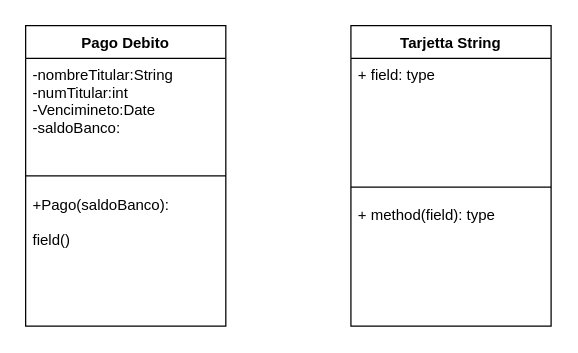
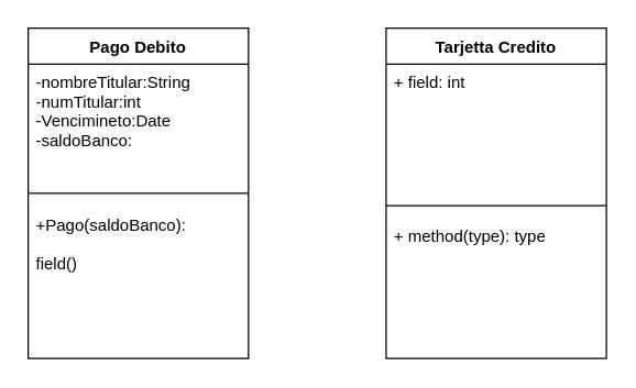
- <mxCell id="6" value="Tarjetta String" style="swimlane;fontStyle=1;align=center;verticalAlign=top;childLayout=stackLayout;horizontal=1;startSize=26;horizontalStack=0;resizeParent=1;resizeParentMax=0;resizeLast=0;collapsible=1;marginBottom=0;" vertex="1" parent="1"><mxGeometry x="280" y="20" width="160" height="240" as="geometry" /></mxCell>
+ <mxCell id="6" value="Tarjetta Credito" style="swimlane;fontStyle=1;align=center;verticalAlign=top;childLayout=stackLayout;horizontal=1;startSize=26;horizontalStack=0;resizeParent=1;resizeParentMax=0;resizeLast=0;collapsible=1;marginBottom=0;" vertex="1" parent="1"><mxGeometry x="280" y="20" width="160" height="240" as="geometry" /></mxCell>
- <mxCell id="7" value="+ field: type" style="text;strokeColor=none;fillColor=none;align=left;verticalAlign=top;spacingLeft=4;spacingRight=4;overflow=hidden;rotatable=0;points=[[0,0.5],[1,0.5]];portConstraint=eastwest;" vertex="1" parent="6"><mxGeometry y="26" width="160" height="94" as="geometry" /></mxCell>
+ <mxCell id="7" value="+ field: int" style="text;strokeColor=none;fillColor=none;align=left;verticalAlign=top;spacingLeft=4;spacingRight=4;overflow=hidden;rotatable=0;points=[[0,0.5],[1,0.5]];portConstraint=eastwest;" vertex="1" parent="6"><mxGeometry y="26" width="160" height="94" as="geometry" /></mxCell>
- <mxCell id="9" value="+ method(field): type" style="text;strokeColor=none;fillColor=none;align=left;verticalAlign=top;spacingLeft=4;spacingRight=4;overflow=hidden;rotatable=0;points=[[0,0.5],[1,0.5]];portConstraint=eastwest;" vertex="1" parent="6"><mxGeometry y="138" width="160" height="102" as="geometry" /></mxCell>
+ <mxCell id="9" value="+ method(type): type" style="text;strokeColor=none;fillColor=none;align=left;verticalAlign=top;spacingLeft=4;spacingRight=4;overflow=hidden;rotatable=0;points=[[0,0.5],[1,0.5]];portConstraint=eastwest;" vertex="1" parent="6"><mxGeometry y="138" width="160" height="102" as="geometry" /></mxCell>
